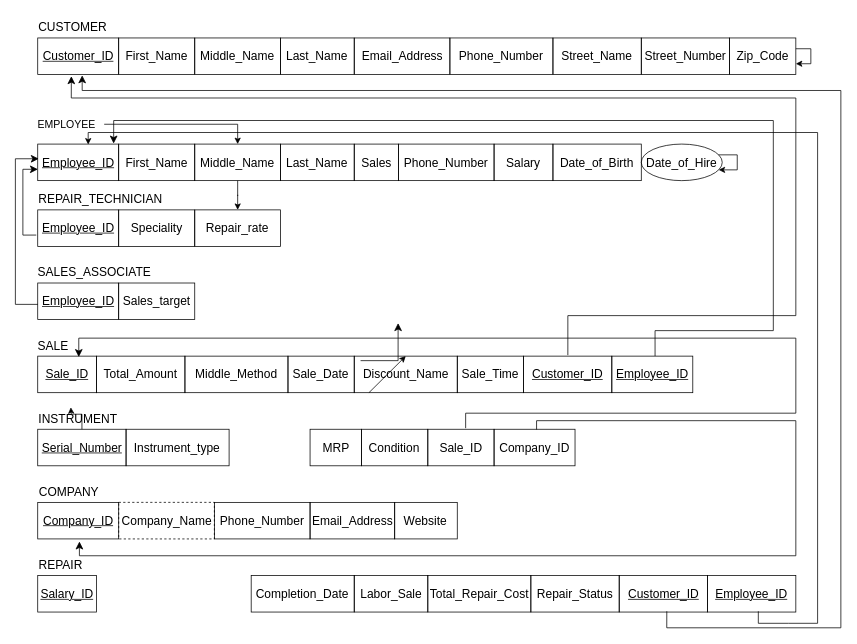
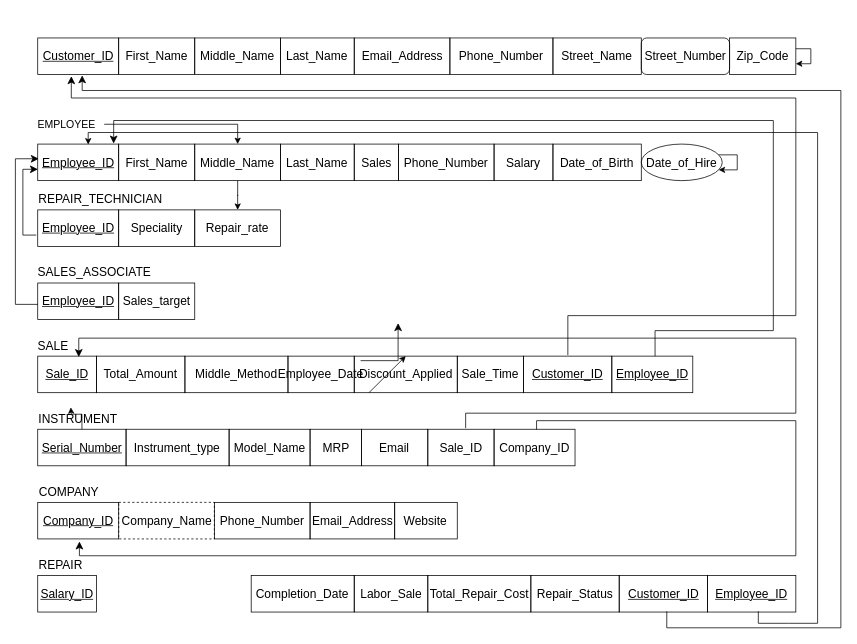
- <mxCell id="2" value="&lt;font&gt;&lt;span style=&quot;font-size: 16px;&quot;&gt;CUSTOMER&lt;/span&gt;&lt;/font&gt;" style="text;html=1;align=center;verticalAlign=middle;resizable=0;points=[];autosize=1;strokeColor=none;fillColor=none;fontColor=light-dark(#000000,#000000);" parent="1" vertex="1"><mxGeometry x="40.949" width="110" height="30" as="geometry" y="20" /></mxCell>
- <mxCell id="10" value="&lt;span style=&quot;font-size: 16px;&quot;&gt;Street_Number&lt;/span&gt;" style="whiteSpace=wrap;html=1;align=center;fillColor=none;fontColor=light-dark(#000000,#000000);labelBorderColor=none;strokeColor=light-dark(#000000,#000000);" parent="3" vertex="1"><mxGeometry x="804.256" width="117.696" height="48.718" as="geometry" /></mxCell>
+ <mxCell id="10" value="&lt;span style=&quot;font-size: 16px;&quot;&gt;Street_Number&lt;/span&gt;" style="whiteSpace=wrap;html=1;align=center;fillColor=none;fontColor=light-dark(#000000,#000000);labelBorderColor=none;strokeColor=light-dark(#000000,#000000);rounded=1;" parent="3" vertex="1"><mxGeometry x="804.256" width="117.696" height="48.718" as="geometry" /></mxCell>
- <mxCell id="39" value="&lt;span style=&quot;font-size: 16px;&quot;&gt;Sale_Date&lt;/span&gt;" style="whiteSpace=wrap;html=1;align=center;fillColor=none;fontColor=light-dark(#000000,#000000);labelBorderColor=none;strokeColor=light-dark(#000000,#000000);" parent="34" vertex="1"><mxGeometry x="333.472" width="88.272" height="48.718" as="geometry" /></mxCell>
+ <mxCell id="39" value="&lt;span style=&quot;font-size: 16px;&quot;&gt;Employee_Date&lt;/span&gt;" style="whiteSpace=wrap;html=1;align=center;fillColor=none;fontColor=light-dark(#000000,#000000);labelBorderColor=none;strokeColor=light-dark(#000000,#000000);" parent="34" vertex="1"><mxGeometry x="333.472" width="88.272" height="48.718" as="geometry" /></mxCell>
- <mxCell id="38" value="&lt;span style=&quot;font-size: 16px;&quot;&gt;Discount_Name&lt;/span&gt;" style="whiteSpace=wrap;html=1;align=center;fillColor=none;fontColor=light-dark(#000000,#000000);labelBorderColor=none;strokeColor=light-dark(#000000,#000000);" parent="34" vertex="1"><mxGeometry x="421.744" width="137.312" height="48.718" as="geometry" /></mxCell>
+ <mxCell id="38" value="&lt;span style=&quot;font-size: 16px;&quot;&gt;Discount_Applied&lt;/span&gt;" style="whiteSpace=wrap;html=1;align=center;fillColor=none;fontColor=light-dark(#000000,#000000);labelBorderColor=none;strokeColor=light-dark(#000000,#000000);" parent="34" vertex="1"><mxGeometry x="421.744" width="137.312" height="48.718" as="geometry" /></mxCell>
+ <mxCell id="27" value="&lt;span style=&quot;font-size: 16px;&quot;&gt;Model_Name&lt;/span&gt;" style="whiteSpace=wrap;html=1;align=center;fillColor=none;fontColor=light-dark(#000000,#000000);labelBorderColor=none;strokeColor=light-dark(#000000,#000000);" parent="1" vertex="1"><mxGeometry x="304.784" y="571.41" width="107.888" height="48.718" as="geometry" /></mxCell>
- <mxCell id="30" value="&lt;span style=&quot;font-size: 16px;&quot;&gt;Condition&lt;/span&gt;" style="whiteSpace=wrap;html=1;align=center;fillColor=none;fontColor=light-dark(#000000,#000000);labelBorderColor=none;strokeColor=light-dark(#000000,#000000);" parent="1" vertex="1"><mxGeometry x="481.328" y="571.41" width="88.272" height="48.718" as="geometry" /></mxCell>
+ <mxCell id="30" value="&lt;span style=&quot;font-size: 16px;&quot;&gt;Email&lt;/span&gt;" style="whiteSpace=wrap;html=1;align=center;fillColor=none;fontColor=light-dark(#000000,#000000);labelBorderColor=none;strokeColor=light-dark(#000000,#000000);" parent="1" vertex="1"><mxGeometry x="481.328" y="571.41" width="88.272" height="48.718" as="geometry" /></mxCell>
